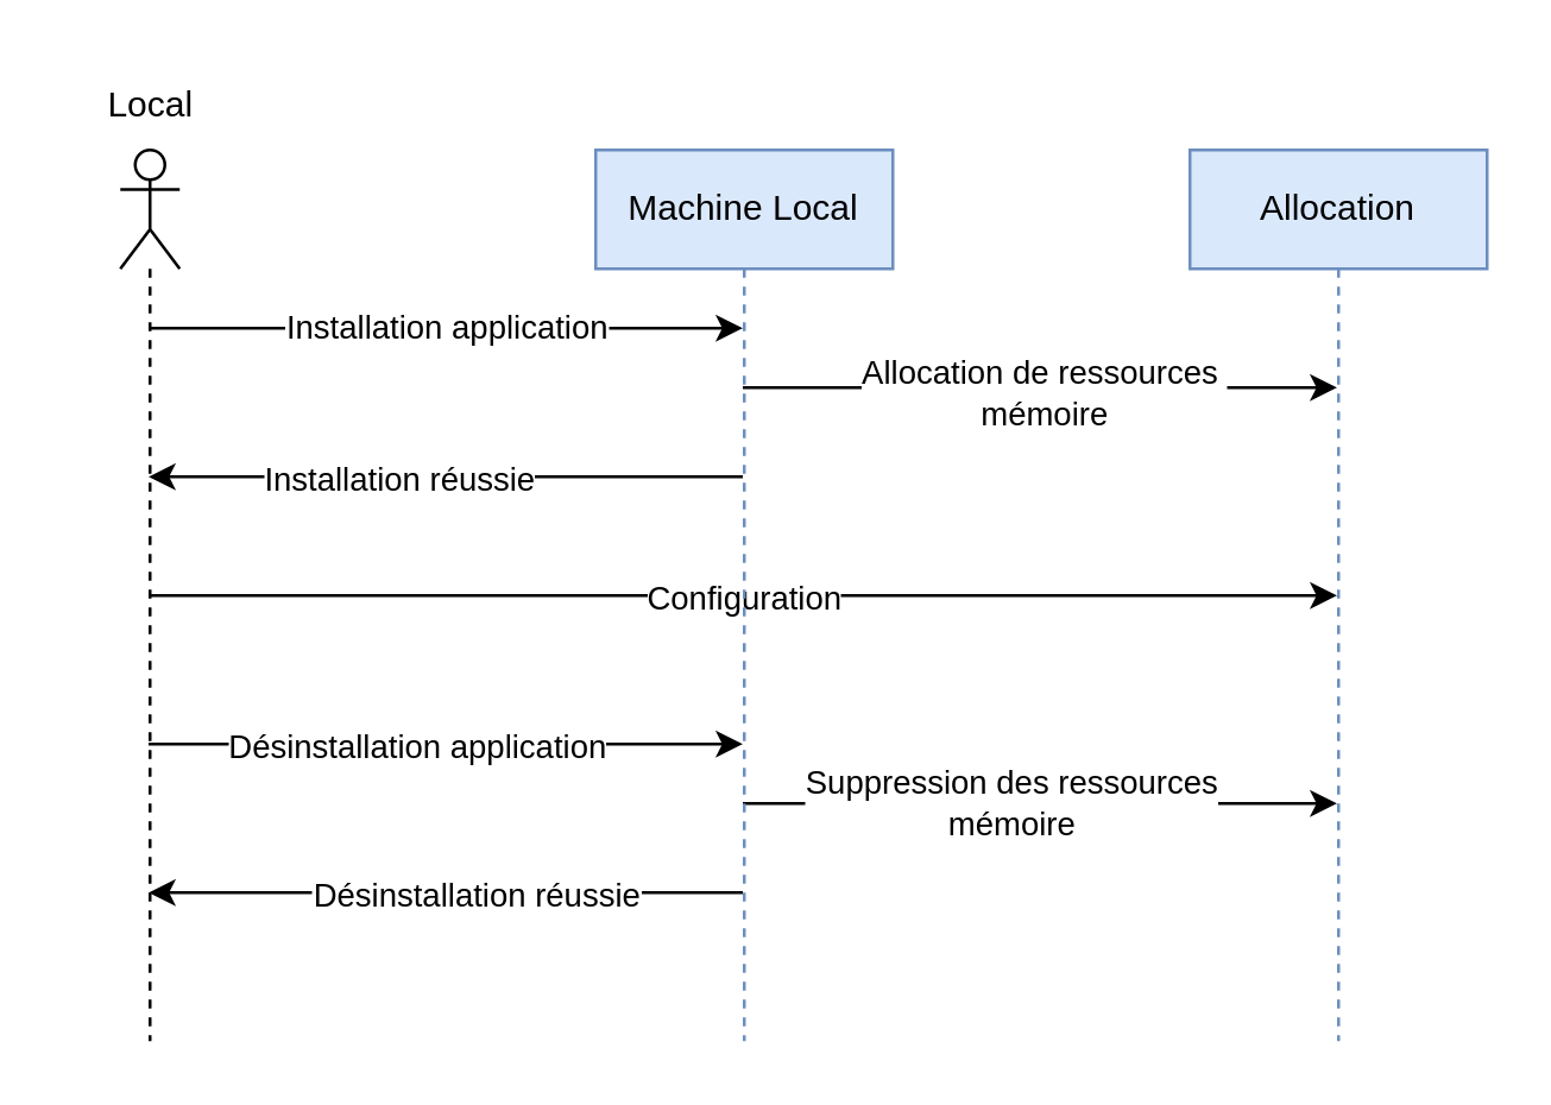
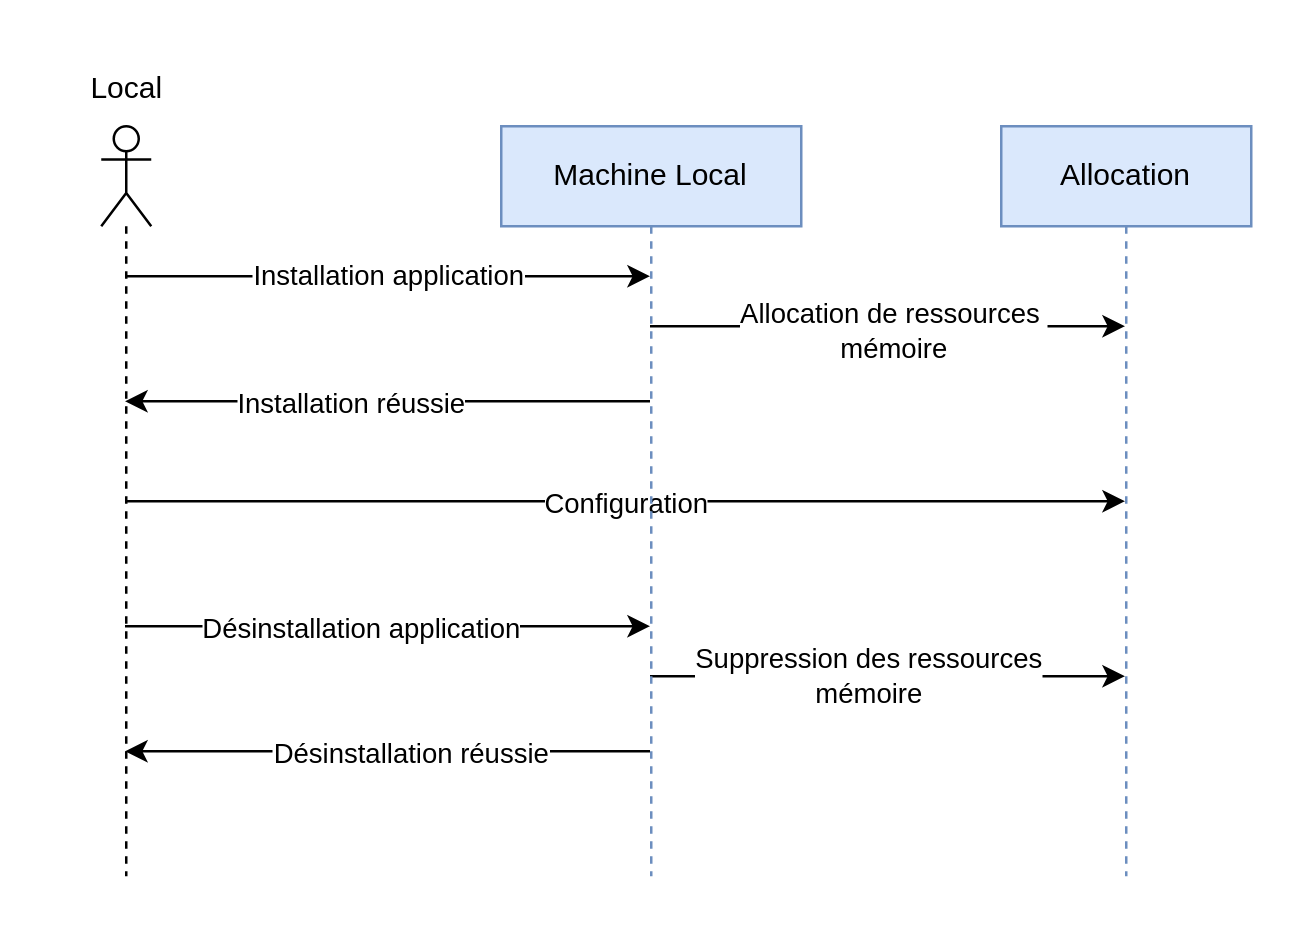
- <mxCell id="18" value="Machine Local" style="shape=umlLifeline;perimeter=lifelinePerimeter;whiteSpace=wrap;html=1;container=1;collapsible=0;recursiveResize=0;outlineConnect=0;fillColor=#dae8fc;strokeColor=#6c8ebf;" parent="1" vertex="1"><mxGeometry x="200" y="50" width="100" height="300" as="geometry" /></mxCell>
+ <mxCell id="18" value="Machine Local" style="shape=umlLifeline;perimeter=lifelinePerimeter;whiteSpace=wrap;html=1;container=1;collapsible=0;recursiveResize=0;outlineConnect=0;fillColor=#dae8fc;strokeColor=#6c8ebf;" parent="1" vertex="1"><mxGeometry x="200" y="50" width="120" height="300" as="geometry" /></mxCell>
